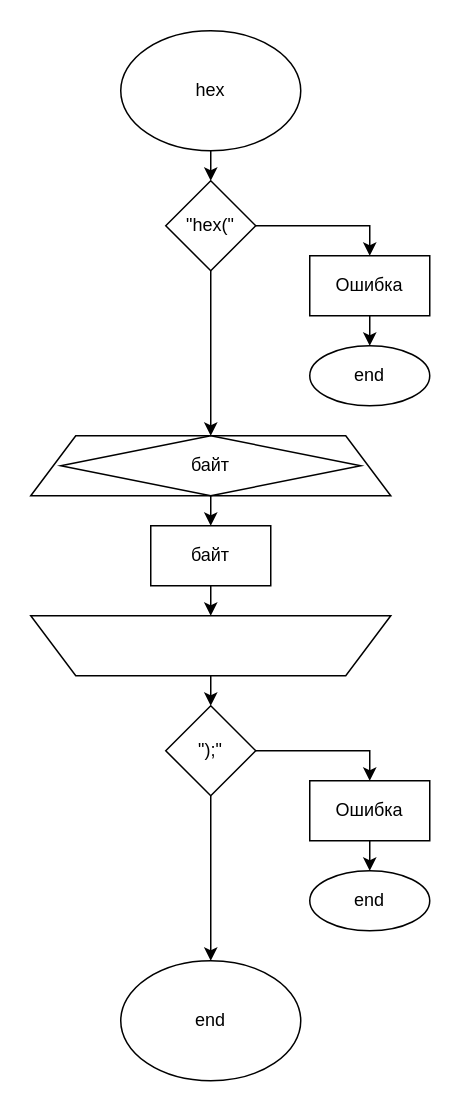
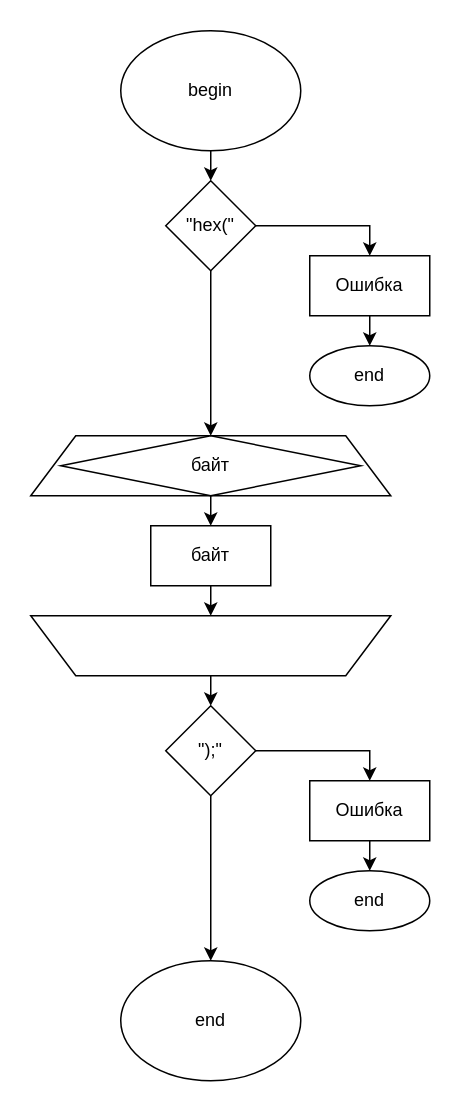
- <mxCell id="3" value="hex" style="ellipse;whiteSpace=wrap;html=1;" parent="1" vertex="1"><mxGeometry x="80" y="20" width="120" height="80" as="geometry" /></mxCell>
+ <mxCell id="3" value="begin" style="ellipse;whiteSpace=wrap;html=1;" parent="1" vertex="1"><mxGeometry x="80" y="20" width="120" height="80" as="geometry" /></mxCell>
